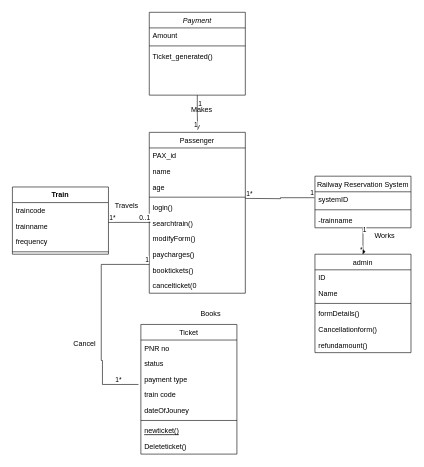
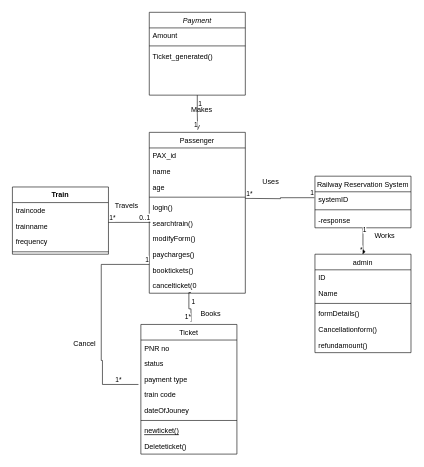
+ <mxCell id="65" value="Uses" style="text;html=1;align=center;verticalAlign=middle;resizable=0;points=[];autosize=1;strokeColor=none;fillColor=none;" vertex="1" parent="1"><mxGeometry x="425" y="288" width="50" height="30" as="geometry" /></mxCell>
- <mxCell id="18" value="-trainname" style="text;align=left;verticalAlign=top;spacingLeft=4;spacingRight=4;overflow=hidden;rotatable=0;points=[[0,0.5],[1,0.5]];portConstraint=eastwest;" vertex="1" parent="15"><mxGeometry y="60" width="160" height="26" as="geometry" /></mxCell>
+ <mxCell id="18" value="-response" style="text;align=left;verticalAlign=top;spacingLeft=4;spacingRight=4;overflow=hidden;rotatable=0;points=[[0,0.5],[1,0.5]];portConstraint=eastwest;" vertex="1" parent="15"><mxGeometry y="60" width="160" height="26" as="geometry" /></mxCell>
+ <mxCell id="51" value="" style="endArrow=none;html=1;edgeStyle=orthogonalEdgeStyle;rounded=0;exitX=0.434;exitY=0.955;exitDx=0;exitDy=0;exitPerimeter=0;entryX=0.522;entryY=-0.019;entryDx=0;entryDy=0;entryPerimeter=0;" edge="1" parent="1" source="29" target="6"><mxGeometry relative="1" as="geometry"><mxPoint x="300" y="580" as="sourcePoint" /><mxPoint x="460" y="580" as="targetPoint" /><Array as="points"><mxPoint x="314" y="487" /><mxPoint x="314" y="514" /><mxPoint x="317" y="514" /></Array></mxGeometry></mxCell>
+ <mxCell id="52" value="1" style="edgeLabel;resizable=0;html=1;align=left;verticalAlign=bottom;" connectable="0" vertex="1" parent="51"><mxGeometry x="-1" relative="1" as="geometry"><mxPoint y="23" as="offset" /></mxGeometry></mxCell>
+ <mxCell id="53" value="1*" style="edgeLabel;resizable=0;html=1;align=right;verticalAlign=bottom;" connectable="0" vertex="1" parent="51"><mxGeometry x="1" relative="1" as="geometry" /></mxCell>
